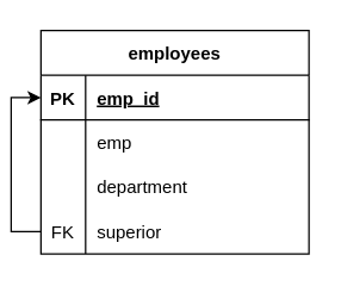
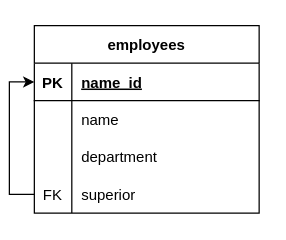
- <mxCell id="5" value="emp_id" style="shape=partialRectangle;connectable=0;fillColor=none;top=0;left=0;bottom=0;right=0;align=left;spacingLeft=6;fontStyle=5;overflow=hidden;" vertex="1" parent="3"><mxGeometry x="30" width="150" height="30" as="geometry"><mxRectangle width="150" height="30" as="alternateBounds" /></mxGeometry></mxCell>
+ <mxCell id="5" value="name_id" style="shape=partialRectangle;connectable=0;fillColor=none;top=0;left=0;bottom=0;right=0;align=left;spacingLeft=6;fontStyle=5;overflow=hidden;" vertex="1" parent="3"><mxGeometry x="30" width="150" height="30" as="geometry"><mxRectangle width="150" height="30" as="alternateBounds" /></mxGeometry></mxCell>
- <mxCell id="8" value="emp" style="shape=partialRectangle;connectable=0;fillColor=none;top=0;left=0;bottom=0;right=0;align=left;spacingLeft=6;overflow=hidden;" vertex="1" parent="6"><mxGeometry x="30" width="150" height="30" as="geometry"><mxRectangle width="150" height="30" as="alternateBounds" /></mxGeometry></mxCell>
+ <mxCell id="8" value="name" style="shape=partialRectangle;connectable=0;fillColor=none;top=0;left=0;bottom=0;right=0;align=left;spacingLeft=6;overflow=hidden;" vertex="1" parent="6"><mxGeometry x="30" width="150" height="30" as="geometry"><mxRectangle width="150" height="30" as="alternateBounds" /></mxGeometry></mxCell>
